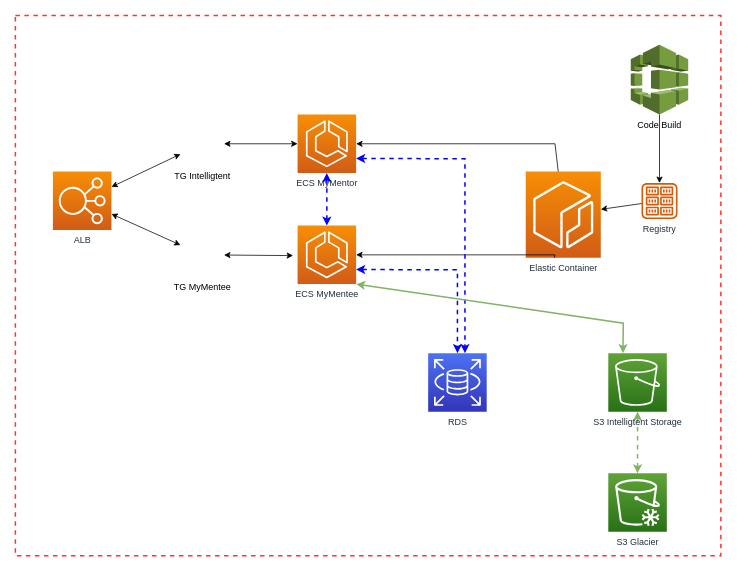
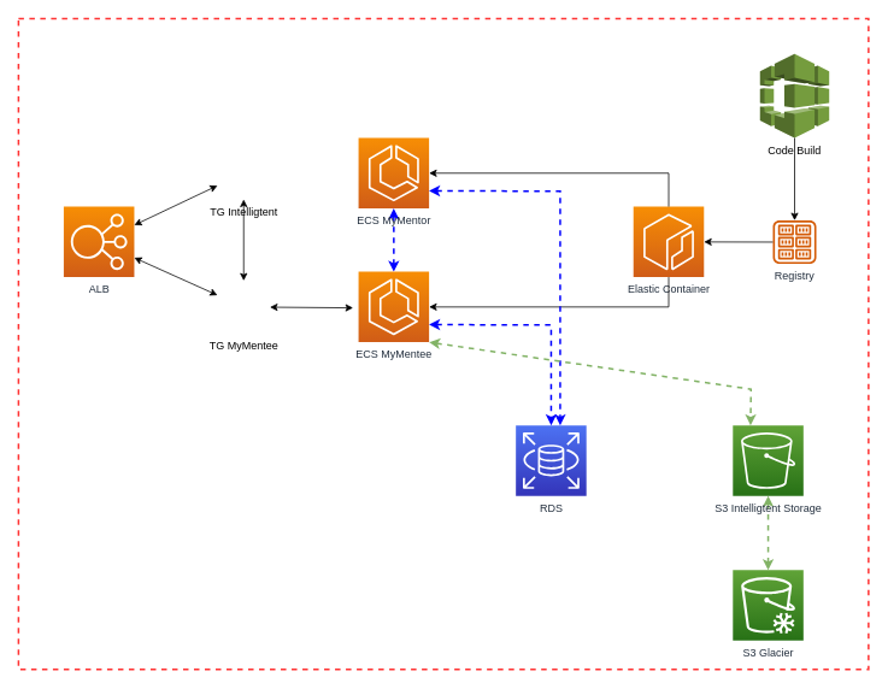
- <mxCell id="20" value="" style="endArrow=classic;startArrow=classic;html=1;rounded=0;entryX=0;entryY=0.5;entryDx=0;entryDy=0;entryPerimeter=0;" edge="1" parent="1" source="14" target="6"><mxGeometry width="50" height="50" relative="1" as="geometry"><mxPoint x="340" y="390" as="sourcePoint" /><mxPoint x="390" y="340" as="targetPoint" /></mxGeometry></mxCell>
+ <mxCell id="20" value="" style="endArrow=classic;startArrow=classic;html=1;rounded=0;" edge="1" parent="1" source="14" target="13"><mxGeometry width="50" height="50" relative="1" as="geometry"><mxPoint x="340" y="390" as="sourcePoint" /><mxPoint x="390" y="340" as="targetPoint" /></mxGeometry></mxCell>
- <mxCell id="7" value="Elastic Container" style="sketch=0;points=[[0,0,0],[0.25,0,0],[0.5,0,0],[0.75,0,0],[1,0,0],[0,1,0],[0.25,1,0],[0.5,1,0],[0.75,1,0],[1,1,0],[0,0.25,0],[0,0.5,0],[0,0.75,0],[1,0.25,0],[1,0.5,0],[1,0.75,0]];outlineConnect=0;fontColor=#232F3E;gradientColor=#F78E04;gradientDirection=north;fillColor=#D05C17;strokeColor=#ffffff;dashed=0;verticalLabelPosition=bottom;verticalAlign=top;align=center;html=1;fontSize=12;fontStyle=0;aspect=fixed;shape=mxgraph.aws4.resourceIcon;resIcon=mxgraph.aws4.ecr;" vertex="1" parent="1"><mxGeometry x="700" y="228" width="100" height="115" as="geometry" /></mxCell>
+ <mxCell id="7" value="Elastic Container" style="sketch=0;points=[[0,0,0],[0.25,0,0],[0.5,0,0],[0.75,0,0],[1,0,0],[0,1,0],[0.25,1,0],[0.5,1,0],[0.75,1,0],[1,1,0],[0,0.25,0],[0,0.5,0],[0,0.75,0],[1,0.25,0],[1,0.5,0],[1,0.75,0]];outlineConnect=0;fontColor=#232F3E;gradientColor=#F78E04;gradientDirection=north;fillColor=#D05C17;strokeColor=#ffffff;dashed=0;verticalLabelPosition=bottom;verticalAlign=top;align=center;html=1;fontSize=12;fontStyle=0;aspect=fixed;shape=mxgraph.aws4.resourceIcon;resIcon=mxgraph.aws4.ecr;" vertex="1" parent="1"><mxGeometry x="700" y="228" width="78" height="78" as="geometry" /></mxCell>
- <mxCell id="25" value="" style="endArrow=classic;startArrow=classic;html=1;rounded=0;dashed=0;exitX=1;exitY=1;exitDx=0;exitDy=0;exitPerimeter=0;entryX=0.25;entryY=0;entryDx=0;entryDy=0;entryPerimeter=0;fillColor=#d5e8d4;strokeColor=#82b366;strokeWidth=2;" edge="1" parent="1" source="12" target="11"><mxGeometry width="50" height="50" relative="1" as="geometry"><mxPoint x="484" y="240" as="sourcePoint" /><mxPoint x="859" y="530" as="targetPoint" /><Array as="points"><mxPoint x="830" y="430" /></Array></mxGeometry></mxCell>
+ <mxCell id="25" value="" style="endArrow=classic;startArrow=classic;html=1;rounded=0;dashed=1;exitX=1;exitY=1;exitDx=0;exitDy=0;exitPerimeter=0;entryX=0.25;entryY=0;entryDx=0;entryDy=0;entryPerimeter=0;fillColor=#d5e8d4;strokeColor=#82b366;strokeWidth=2;" edge="1" parent="1" source="12" target="11"><mxGeometry width="50" height="50" relative="1" as="geometry"><mxPoint x="484" y="240" as="sourcePoint" /><mxPoint x="859" y="530" as="targetPoint" /><Array as="points"><mxPoint x="830" y="430" /></Array></mxGeometry></mxCell>
